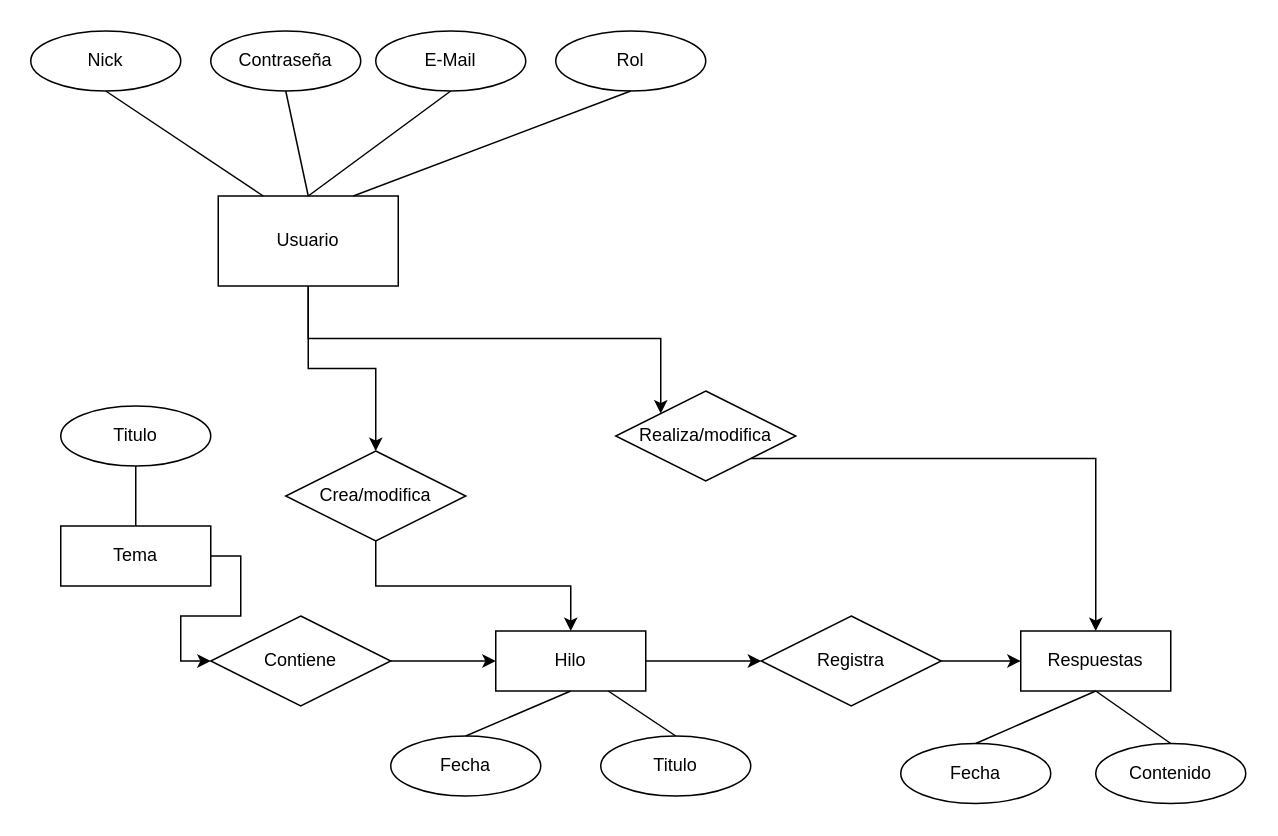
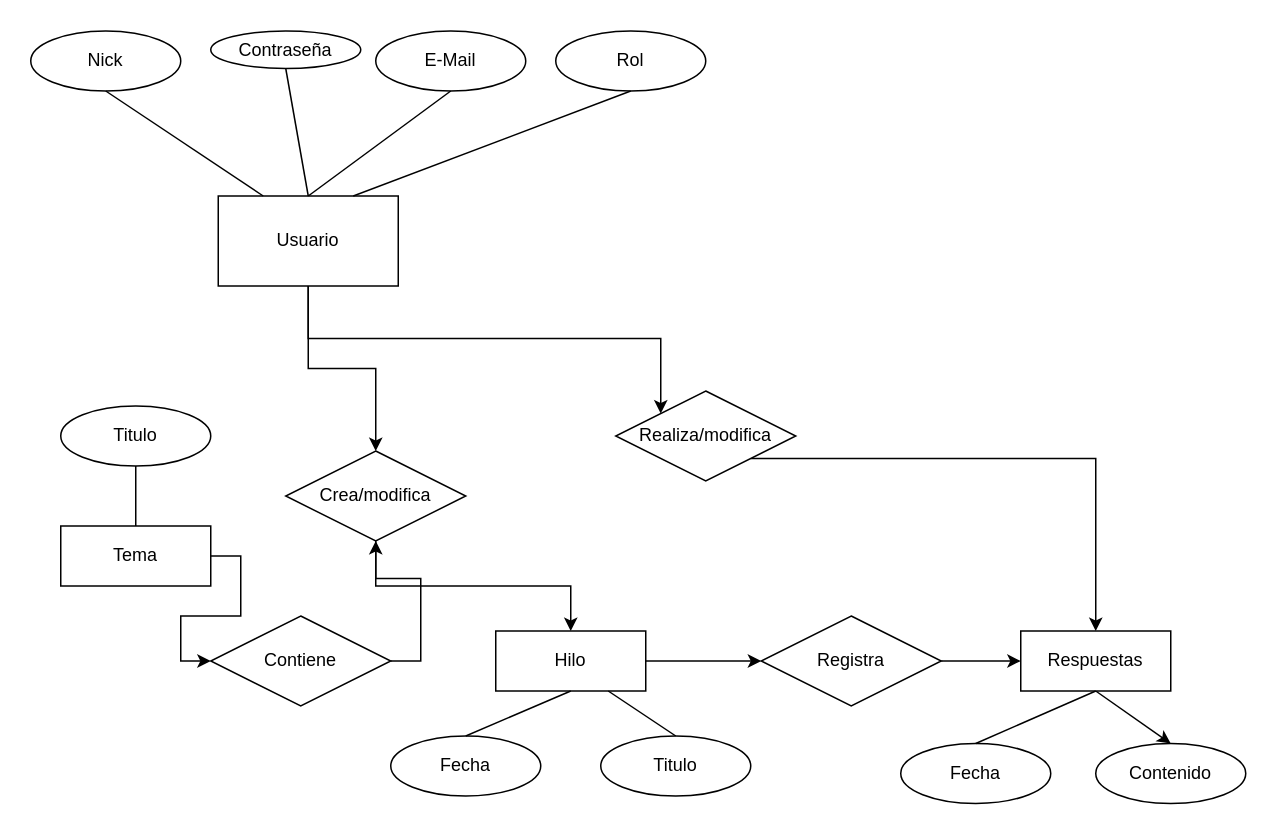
- <mxCell id="6" value="Contraseña" style="ellipse;whiteSpace=wrap;html=1;align=center;" vertex="1" parent="1"><mxGeometry x="140" y="20" width="100" height="40" as="geometry" /></mxCell>
+ <mxCell id="6" value="Contraseña" style="ellipse;whiteSpace=wrap;html=1;align=center;" vertex="1" parent="1"><mxGeometry x="140" y="20" width="100" height="25" as="geometry" /></mxCell>
- <mxCell id="17" style="edgeStyle=orthogonalEdgeStyle;rounded=0;orthogonalLoop=1;jettySize=auto;html=1;exitX=1;exitY=0.5;exitDx=0;exitDy=0;entryX=0;entryY=0.5;entryDx=0;entryDy=0;" edge="1" parent="1" source="18" target="20"><mxGeometry relative="1" as="geometry" /></mxCell>
+ <mxCell id="17" style="edgeStyle=orthogonalEdgeStyle;rounded=0;orthogonalLoop=1;jettySize=auto;html=1;exitX=1;exitY=0.5;exitDx=0;exitDy=0;" edge="1" parent="1" source="18" target="14"><mxGeometry relative="1" as="geometry" /></mxCell>
- <mxCell id="24" value="" style="endArrow=none;html=1;rounded=0;exitX=0.5;exitY=1;exitDx=0;exitDy=0;entryX=0.5;entryY=0;entryDx=0;entryDy=0;" edge="1" parent="1" source="29" target="22"><mxGeometry relative="1" as="geometry"><mxPoint x="400" y="590" as="sourcePoint" /><mxPoint x="560" y="590" as="targetPoint" /></mxGeometry></mxCell>
+ <mxCell id="24" value="" style="endArrow=classic;html=1;rounded=0;exitX=0.5;exitY=1;exitDx=0;exitDy=0;entryX=0.5;entryY=0;entryDx=0;entryDy=0;" edge="1" parent="1" source="29" target="22"><mxGeometry relative="1" as="geometry"><mxPoint x="400" y="590" as="sourcePoint" /><mxPoint x="560" y="590" as="targetPoint" /></mxGeometry></mxCell>
